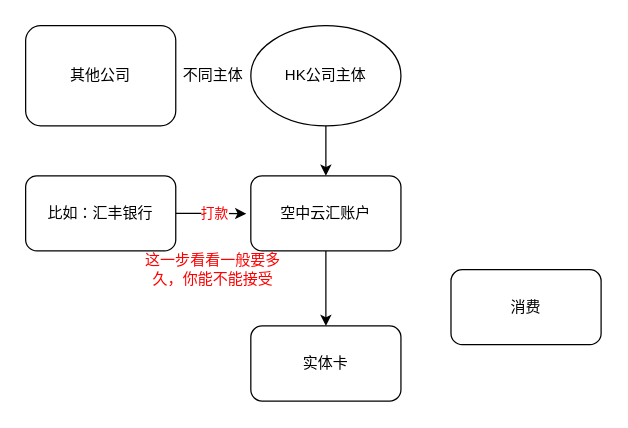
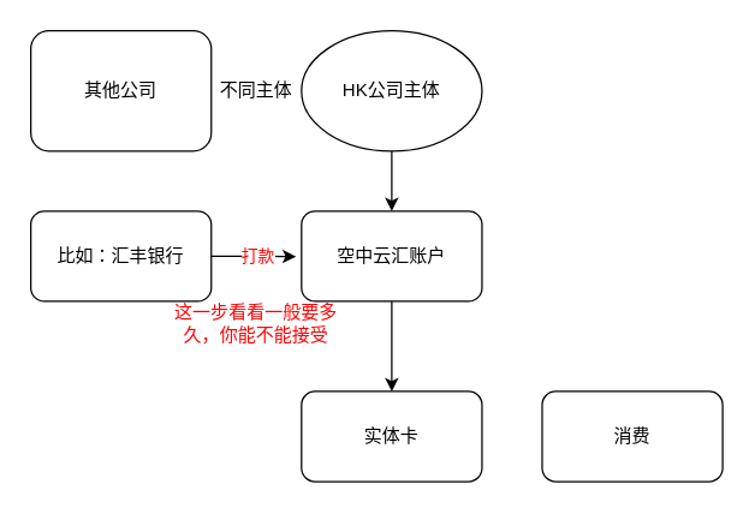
- <mxCell id="11" value="消费" style="rounded=1;whiteSpace=wrap;html=1;" parent="1" vertex="1"><mxGeometry x="360" y="215" width="120" height="60" as="geometry" /></mxCell>
+ <mxCell id="11" value="消费" style="rounded=1;whiteSpace=wrap;html=1;" parent="1" vertex="1"><mxGeometry x="360" y="260" width="120" height="60" as="geometry" /></mxCell>
